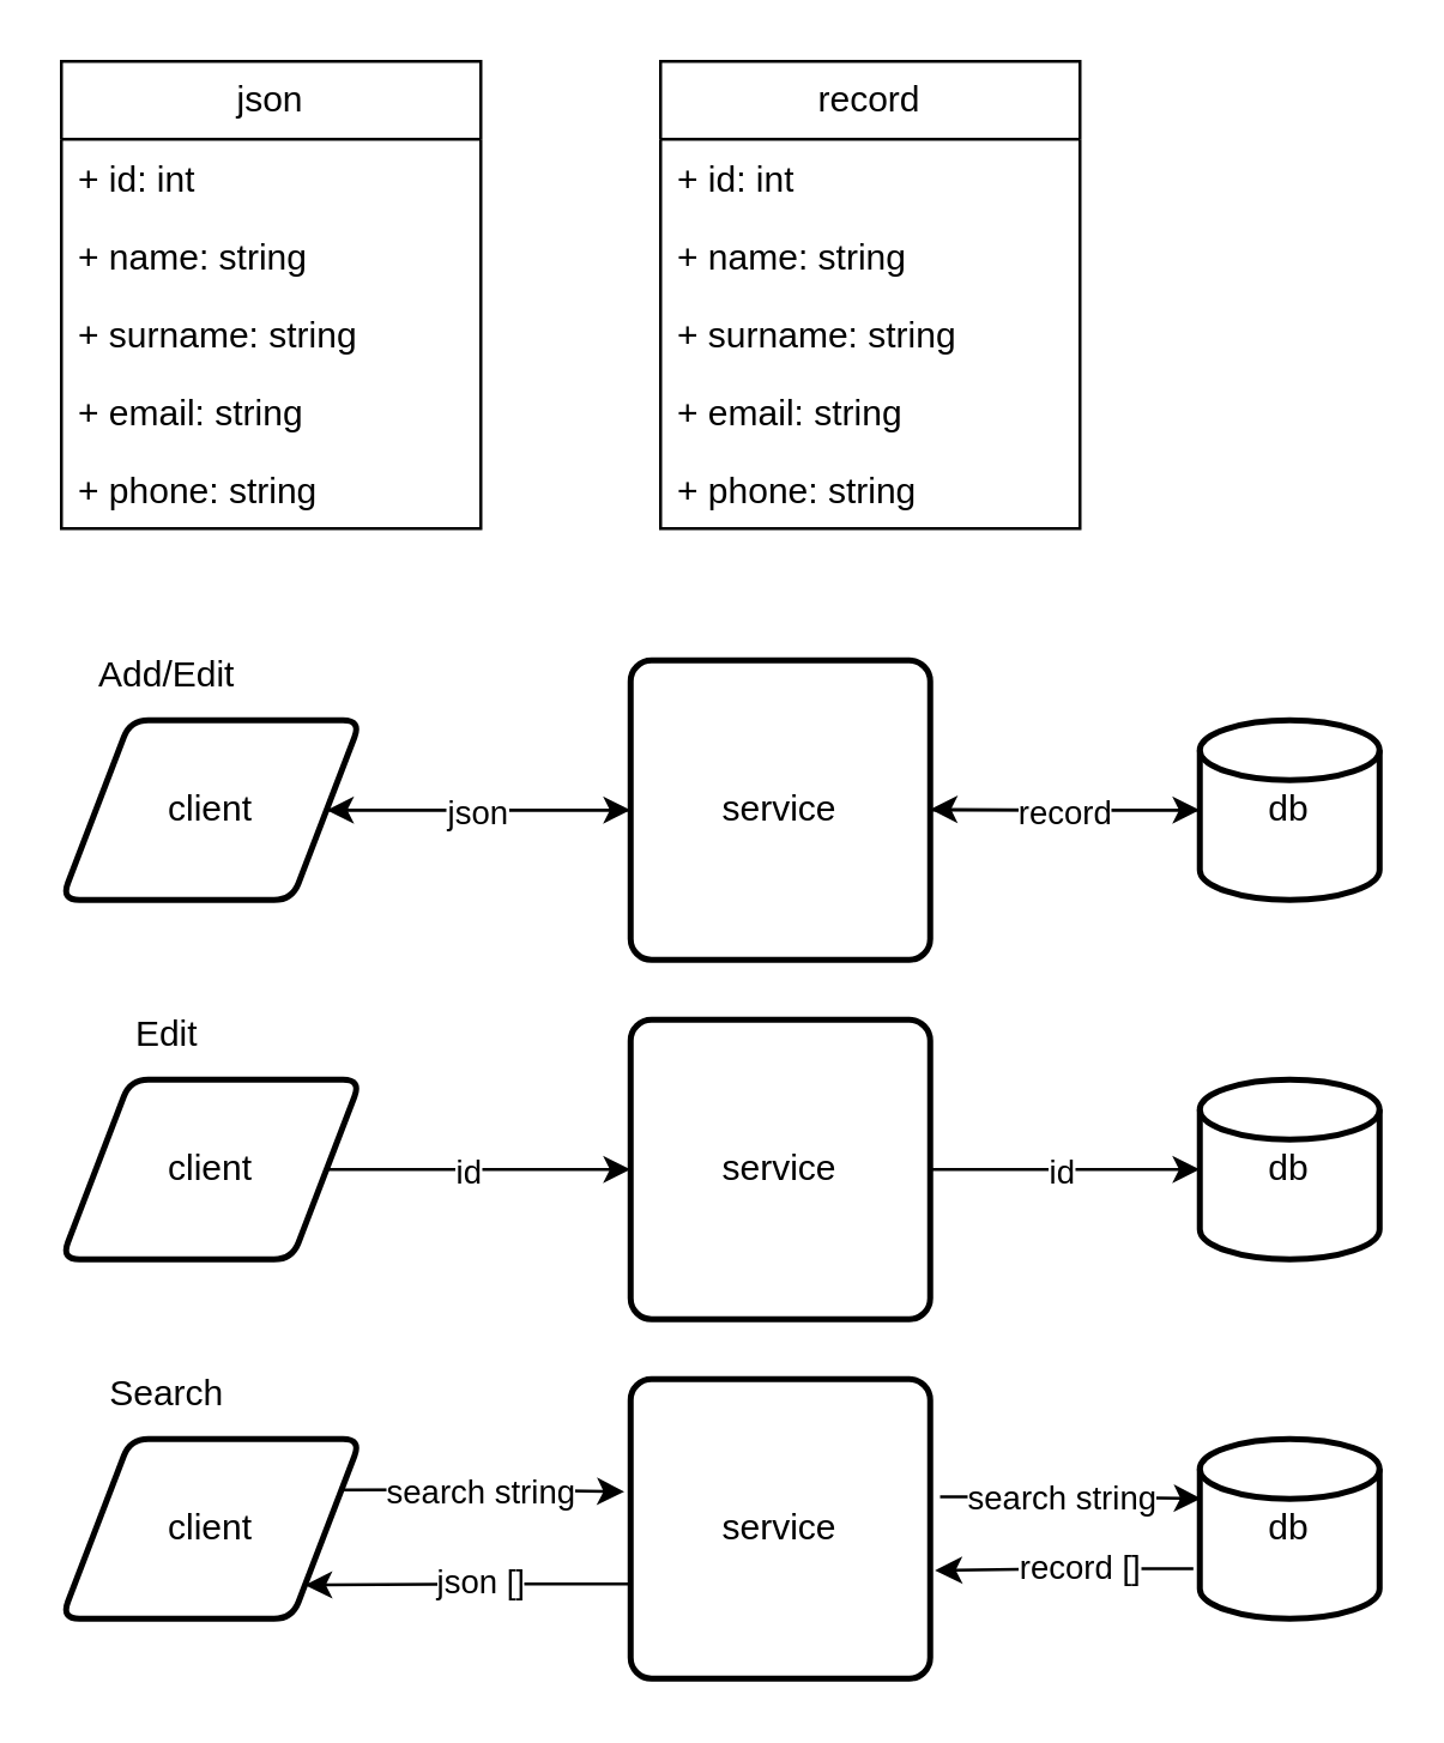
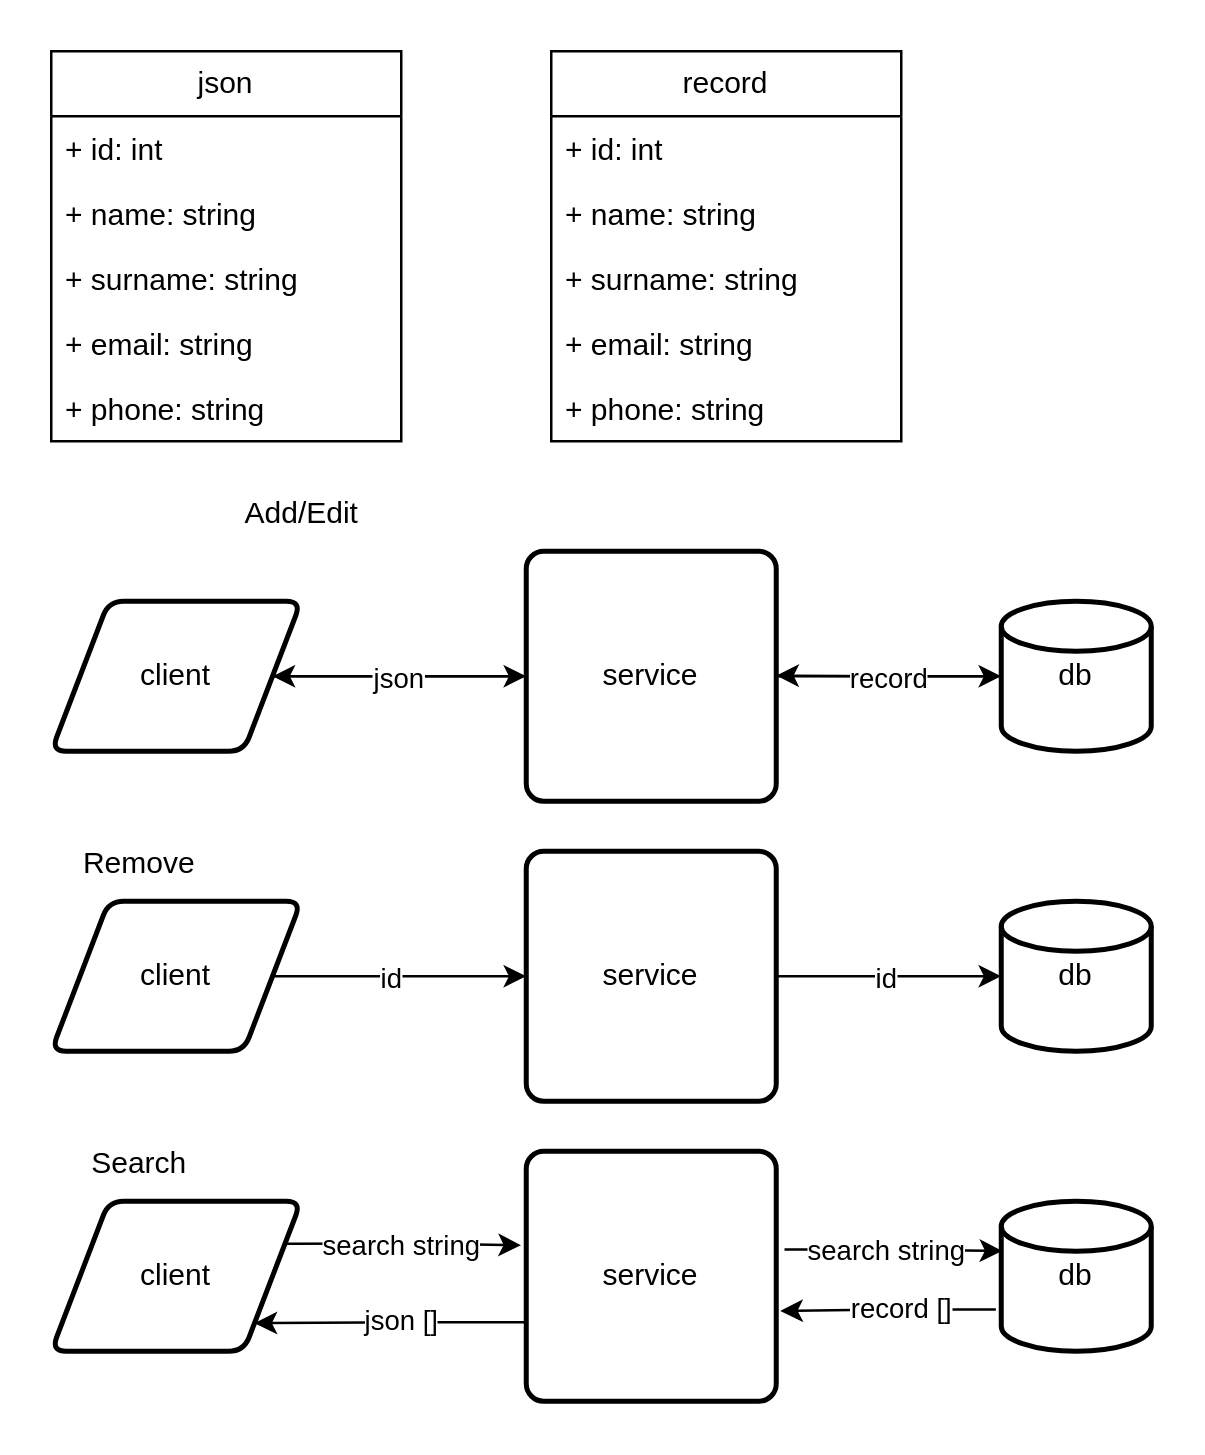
- <mxCell id="17" value="Add/Edit" style="text;html=1;align=center;verticalAlign=middle;resizable=0;points=[];autosize=1;strokeColor=none;fillColor=none;" vertex="1" parent="1"><mxGeometry x="20" y="210" width="70" height="30" as="geometry" /></mxCell>
+ <mxCell id="17" value="Add/Edit" style="text;html=1;align=center;verticalAlign=middle;resizable=0;points=[];autosize=1;strokeColor=none;fillColor=none;" vertex="1" parent="1"><mxGeometry x="85" y="190" width="70" height="30" as="geometry" /></mxCell>
- <mxCell id="25" value="Edit" style="text;html=1;align=center;verticalAlign=middle;resizable=0;points=[];autosize=1;strokeColor=none;fillColor=none;" vertex="1" parent="1"><mxGeometry x="20" y="330" width="70" height="30" as="geometry" /></mxCell>
+ <mxCell id="25" value="Remove" style="text;html=1;align=center;verticalAlign=middle;resizable=0;points=[];autosize=1;strokeColor=none;fillColor=none;" vertex="1" parent="1"><mxGeometry x="20" y="330" width="70" height="30" as="geometry" /></mxCell>
